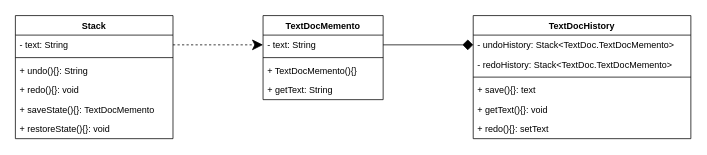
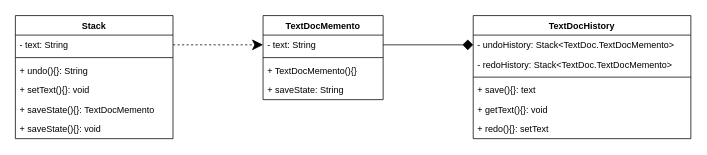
- <mxCell id="6" value="+ redo(){}: void" style="text;strokeColor=none;fillColor=none;align=left;verticalAlign=top;spacingLeft=4;spacingRight=4;overflow=hidden;rotatable=0;points=[[0,0.5],[1,0.5]];portConstraint=eastwest;" parent="2" vertex="1"><mxGeometry y="86" width="210" height="26" as="geometry" /></mxCell>
+ <mxCell id="6" value="+ setText(){}: void" style="text;strokeColor=none;fillColor=none;align=left;verticalAlign=top;spacingLeft=4;spacingRight=4;overflow=hidden;rotatable=0;points=[[0,0.5],[1,0.5]];portConstraint=eastwest;" parent="2" vertex="1"><mxGeometry y="86" width="210" height="26" as="geometry" /></mxCell>
- <mxCell id="13" value="+ getText: String" style="text;strokeColor=none;fillColor=none;align=left;verticalAlign=top;spacingLeft=4;spacingRight=4;overflow=hidden;rotatable=0;points=[[0,0.5],[1,0.5]];portConstraint=eastwest;" parent="9" vertex="1"><mxGeometry y="86" width="160" height="26" as="geometry" /></mxCell>
+ <mxCell id="13" value="+ saveState: String" style="text;strokeColor=none;fillColor=none;align=left;verticalAlign=top;spacingLeft=4;spacingRight=4;overflow=hidden;rotatable=0;points=[[0,0.5],[1,0.5]];portConstraint=eastwest;" parent="9" vertex="1"><mxGeometry y="86" width="160" height="26" as="geometry" /></mxCell>
- <mxCell id="8" value="+ restoreState(){}: void" style="text;strokeColor=none;fillColor=none;align=left;verticalAlign=top;spacingLeft=4;spacingRight=4;overflow=hidden;rotatable=0;points=[[0,0.5],[1,0.5]];portConstraint=eastwest;" parent="2" vertex="1"><mxGeometry y="138" width="210" height="26" as="geometry" /></mxCell>
+ <mxCell id="8" value="+ saveState(){}: void" style="text;strokeColor=none;fillColor=none;align=left;verticalAlign=top;spacingLeft=4;spacingRight=4;overflow=hidden;rotatable=0;points=[[0,0.5],[1,0.5]];portConstraint=eastwest;" parent="2" vertex="1"><mxGeometry y="138" width="210" height="26" as="geometry" /></mxCell>
